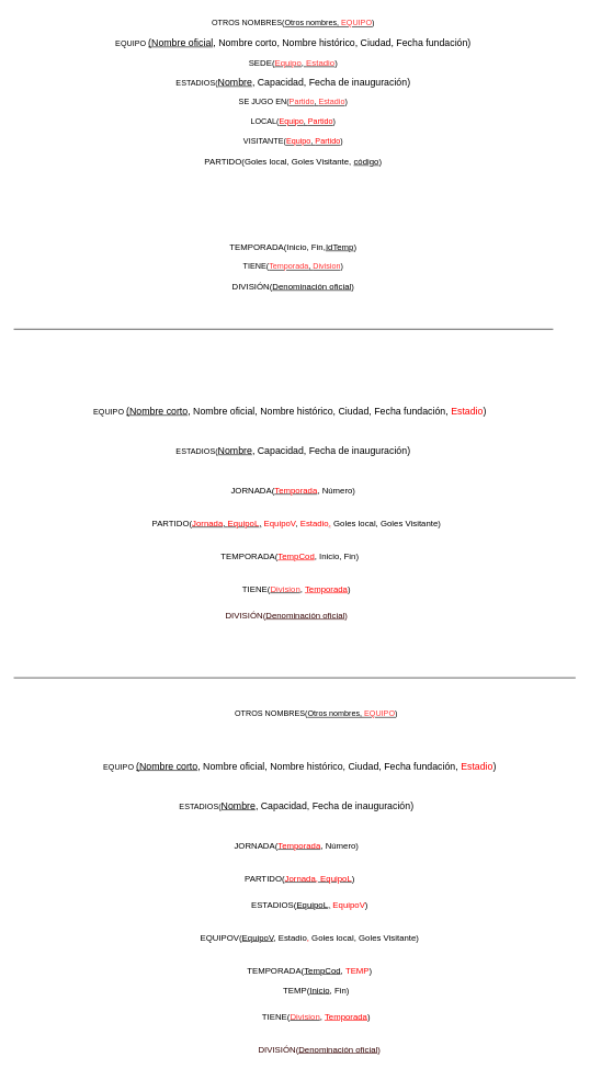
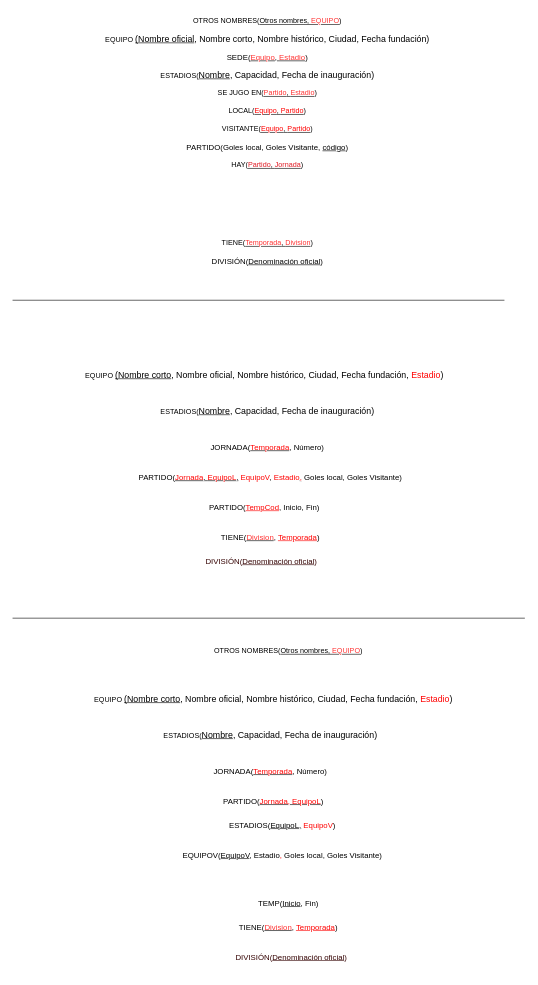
+ <mxCell id="9" value="HAY(&lt;u&gt;&lt;font color=&quot;#e01b24&quot;&gt;Partido&lt;/font&gt;, &lt;font color=&quot;#e01b24&quot;&gt;Jornada&lt;/font&gt;&lt;/u&gt;)" style="text;html=1;strokeColor=none;fillColor=none;align=center;verticalAlign=middle;whiteSpace=wrap;rounded=0;" parent="1" vertex="1"><mxGeometry x="75" y="260" width="740" height="30" as="geometry" /></mxCell>
- <mxCell id="5" value="&lt;p id=&quot;docs-internal-guid-06d0baa3-7fff-bc2a-16c3-9cde62015013&quot; style=&quot;line-height: 1.38; margin-top: 0pt; margin-bottom: 0pt; font-size: 13px;&quot; dir=&quot;ltr&quot;&gt;TEMPORADA(&lt;span style=&quot;font-family: Arial; color: rgb(0, 0, 0); background-color: transparent; font-style: normal; font-variant: normal; text-decoration-skip-ink: none; vertical-align: baseline;&quot;&gt;Inicio&lt;/span&gt;&lt;span style=&quot;font-family: Arial; color: rgb(0, 0, 0); background-color: transparent; font-style: normal; font-variant: normal; text-decoration: none; vertical-align: baseline;&quot;&gt;, Fin,&lt;u&gt;IdTemp&lt;/u&gt;)&lt;/span&gt;&lt;/p&gt;&lt;p id=&quot;docs-internal-guid-d062ec6a-7fff-5ad4-b682-37d9f37c2bd6&quot; style=&quot;line-height:1.38;margin-top:0pt;margin-bottom:0pt;&quot; dir=&quot;ltr&quot;&gt;&lt;/p&gt;&lt;p id=&quot;docs-internal-guid-b29137fc-7fff-e210-7a7c-c94be5e26367&quot; style=&quot;line-height:1.38;margin-top:0pt;margin-bottom:0pt;&quot; dir=&quot;ltr&quot;&gt;&lt;/p&gt;&lt;p id=&quot;docs-internal-guid-ae7be185-7fff-9508-fb25-8bbcf56c84a8&quot; style=&quot;line-height:1.38;margin-top:0pt;margin-bottom:0pt;&quot; dir=&quot;ltr&quot;&gt;&lt;/p&gt;" style="text;html=1;strokeColor=none;fillColor=none;align=center;verticalAlign=middle;whiteSpace=wrap;rounded=0;" parent="1" vertex="1"><mxGeometry x="75" y="360" width="740" height="30" as="geometry" /></mxCell>
- <mxCell id="19" value="&lt;p id=&quot;docs-internal-guid-06d0baa3-7fff-bc2a-16c3-9cde62015013&quot; style=&quot;line-height: 1.38; margin-top: 0pt; margin-bottom: 0pt; font-size: 13px;&quot; dir=&quot;ltr&quot;&gt;TEMPORADA(&lt;font color=&quot;#ff0000&quot;&gt;&lt;u&gt;TempCod&lt;/u&gt;&lt;/font&gt;,&amp;nbsp;&lt;span style=&quot;font-family: Arial; color: rgb(0, 0, 0); background-color: transparent; font-style: normal; font-variant: normal; text-decoration-skip-ink: none; vertical-align: baseline;&quot;&gt;Inicio&lt;/span&gt;&lt;span style=&quot;font-family: Arial; color: rgb(0, 0, 0); background-color: transparent; font-style: normal; font-variant: normal; text-decoration: none; vertical-align: baseline;&quot;&gt;, Fin)&lt;/span&gt;&lt;/p&gt;&lt;p id=&quot;docs-internal-guid-d062ec6a-7fff-5ad4-b682-37d9f37c2bd6&quot; style=&quot;line-height:1.38;margin-top:0pt;margin-bottom:0pt;&quot; dir=&quot;ltr&quot;&gt;&lt;/p&gt;&lt;p id=&quot;docs-internal-guid-b29137fc-7fff-e210-7a7c-c94be5e26367&quot; style=&quot;line-height:1.38;margin-top:0pt;margin-bottom:0pt;&quot; dir=&quot;ltr&quot;&gt;&lt;/p&gt;&lt;p id=&quot;docs-internal-guid-ae7be185-7fff-9508-fb25-8bbcf56c84a8&quot; style=&quot;line-height:1.38;margin-top:0pt;margin-bottom:0pt;&quot; dir=&quot;ltr&quot;&gt;&lt;/p&gt;" style="text;html=1;strokeColor=none;fillColor=none;align=center;verticalAlign=middle;whiteSpace=wrap;rounded=0;" parent="1" vertex="1"><mxGeometry x="70" y="830" width="740" height="30" as="geometry" /></mxCell>
+ <mxCell id="19" value="&lt;p id=&quot;docs-internal-guid-06d0baa3-7fff-bc2a-16c3-9cde62015013&quot; style=&quot;line-height: 1.38; margin-top: 0pt; margin-bottom: 0pt; font-size: 13px;&quot; dir=&quot;ltr&quot;&gt;PARTIDO(&lt;font color=&quot;#ff0000&quot;&gt;&lt;u&gt;TempCod&lt;/u&gt;&lt;/font&gt;,&amp;nbsp;&lt;span style=&quot;font-family: Arial; color: rgb(0, 0, 0); background-color: transparent; font-style: normal; font-variant: normal; text-decoration-skip-ink: none; vertical-align: baseline;&quot;&gt;Inicio&lt;/span&gt;&lt;span style=&quot;font-family: Arial; color: rgb(0, 0, 0); background-color: transparent; font-style: normal; font-variant: normal; text-decoration: none; vertical-align: baseline;&quot;&gt;, Fin)&lt;/span&gt;&lt;/p&gt;&lt;p id=&quot;docs-internal-guid-d062ec6a-7fff-5ad4-b682-37d9f37c2bd6&quot; style=&quot;line-height:1.38;margin-top:0pt;margin-bottom:0pt;&quot; dir=&quot;ltr&quot;&gt;&lt;/p&gt;&lt;p id=&quot;docs-internal-guid-b29137fc-7fff-e210-7a7c-c94be5e26367&quot; style=&quot;line-height:1.38;margin-top:0pt;margin-bottom:0pt;&quot; dir=&quot;ltr&quot;&gt;&lt;/p&gt;&lt;p id=&quot;docs-internal-guid-ae7be185-7fff-9508-fb25-8bbcf56c84a8&quot; style=&quot;line-height:1.38;margin-top:0pt;margin-bottom:0pt;&quot; dir=&quot;ltr&quot;&gt;&lt;/p&gt;" style="text;html=1;strokeColor=none;fillColor=none;align=center;verticalAlign=middle;whiteSpace=wrap;rounded=0;" parent="1" vertex="1"><mxGeometry x="70" y="830" width="740" height="30" as="geometry" /></mxCell>
- <mxCell id="26" value="&lt;p id=&quot;docs-internal-guid-06d0baa3-7fff-bc2a-16c3-9cde62015013&quot; style=&quot;line-height: 1.38; margin-top: 0pt; margin-bottom: 0pt; font-size: 13px;&quot; dir=&quot;ltr&quot;&gt;TEMPORADA(&lt;u style=&quot;&quot;&gt;TempCod&lt;/u&gt;,&amp;nbsp;&lt;span style=&quot;font-family: Arial; background-color: transparent; font-style: normal; font-variant: normal; text-decoration-skip-ink: none; vertical-align: baseline;&quot;&gt;&lt;font color=&quot;#ff0000&quot;&gt;TEMP&lt;/font&gt;&lt;/span&gt;&lt;span style=&quot;font-family: Arial; color: rgb(0, 0, 0); background-color: transparent; font-style: normal; font-variant: normal; text-decoration: none; vertical-align: baseline;&quot;&gt;)&lt;/span&gt;&lt;/p&gt;&lt;p id=&quot;docs-internal-guid-d062ec6a-7fff-5ad4-b682-37d9f37c2bd6&quot; style=&quot;line-height:1.38;margin-top:0pt;margin-bottom:0pt;&quot; dir=&quot;ltr&quot;&gt;&lt;/p&gt;&lt;p id=&quot;docs-internal-guid-b29137fc-7fff-e210-7a7c-c94be5e26367&quot; style=&quot;line-height:1.38;margin-top:0pt;margin-bottom:0pt;&quot; dir=&quot;ltr&quot;&gt;&lt;/p&gt;&lt;p id=&quot;docs-internal-guid-ae7be185-7fff-9508-fb25-8bbcf56c84a8&quot; style=&quot;line-height:1.38;margin-top:0pt;margin-bottom:0pt;&quot; dir=&quot;ltr&quot;&gt;&lt;/p&gt;" style="text;html=1;strokeColor=none;fillColor=none;align=center;verticalAlign=middle;whiteSpace=wrap;rounded=0;" parent="1" vertex="1"><mxGeometry x="100" y="1460" width="740" height="30" as="geometry" /></mxCell>
